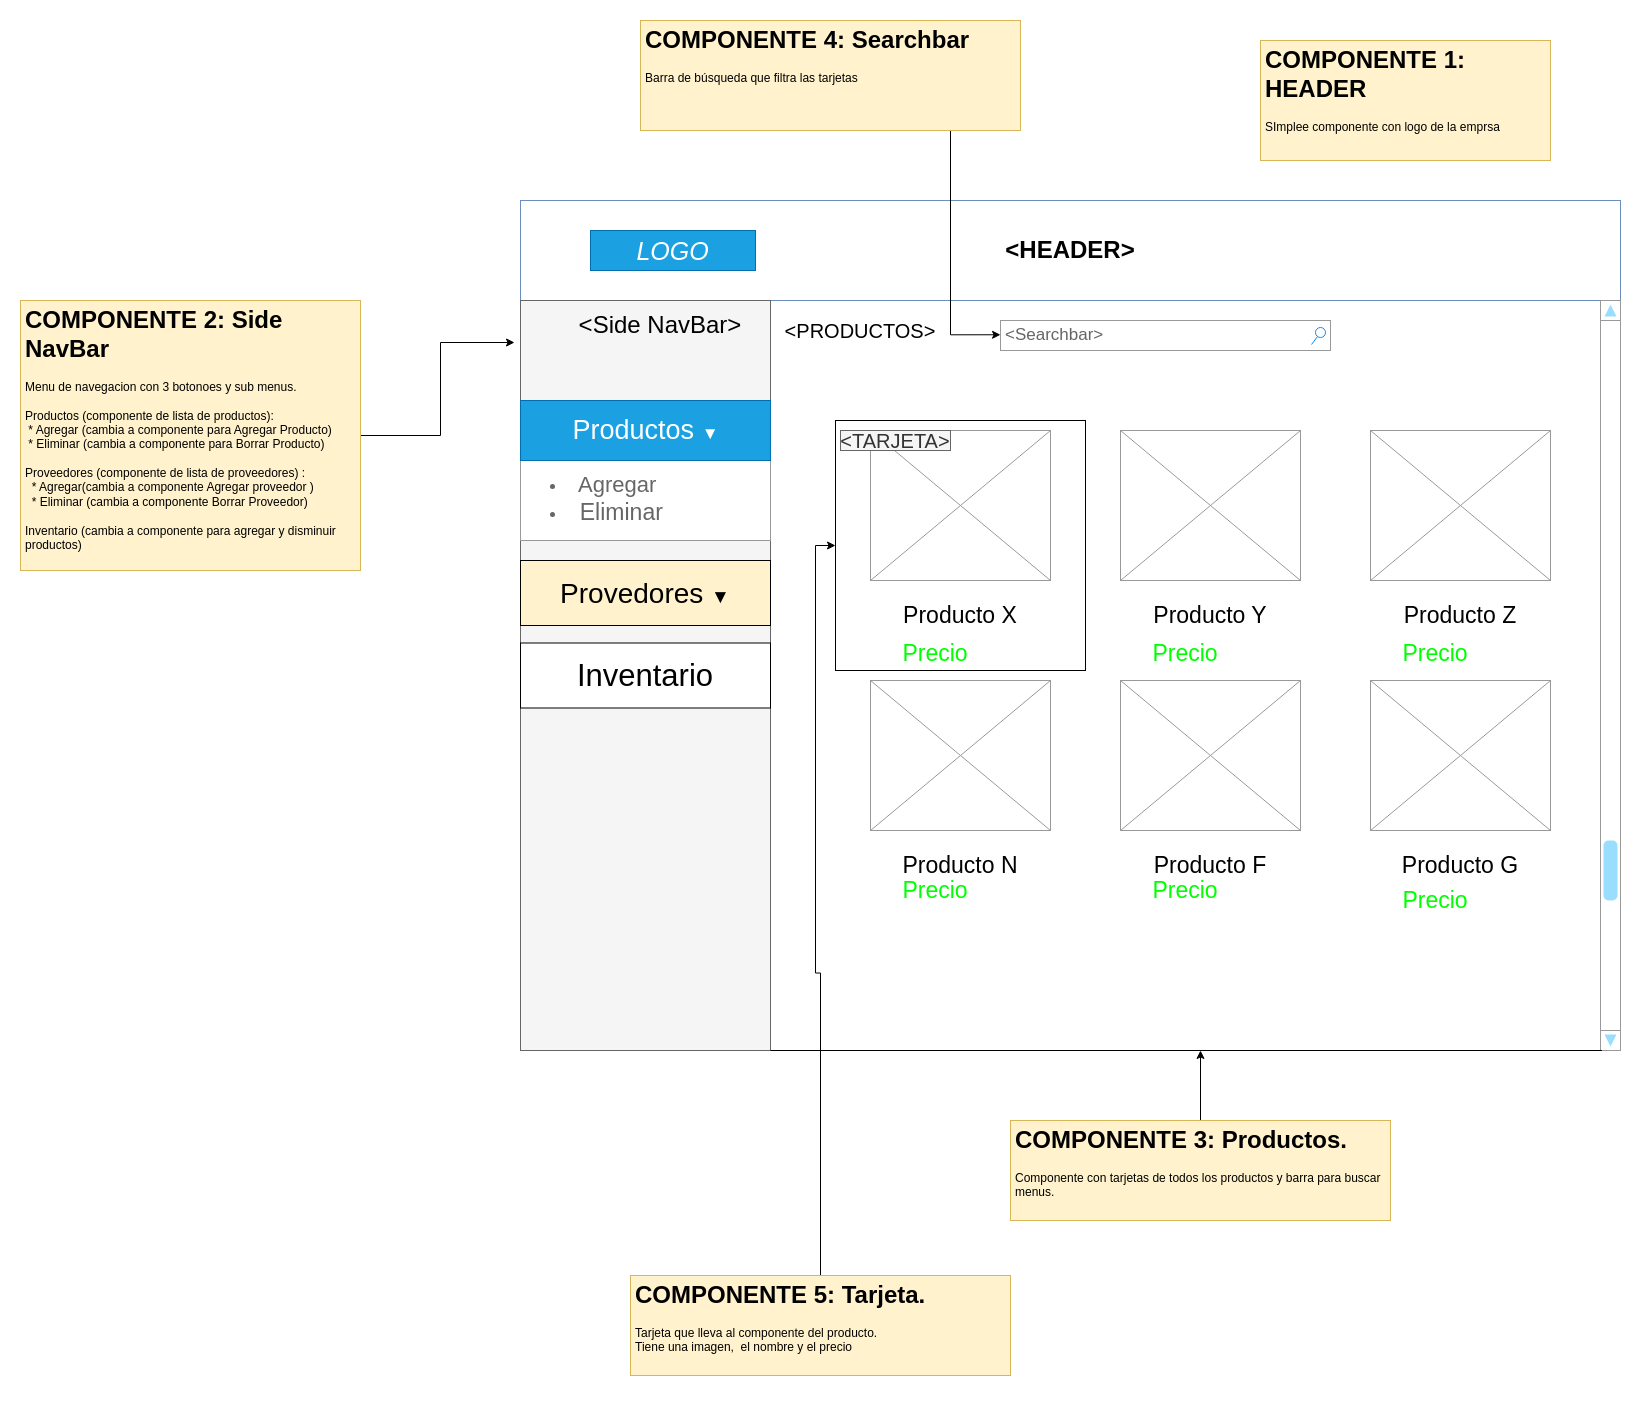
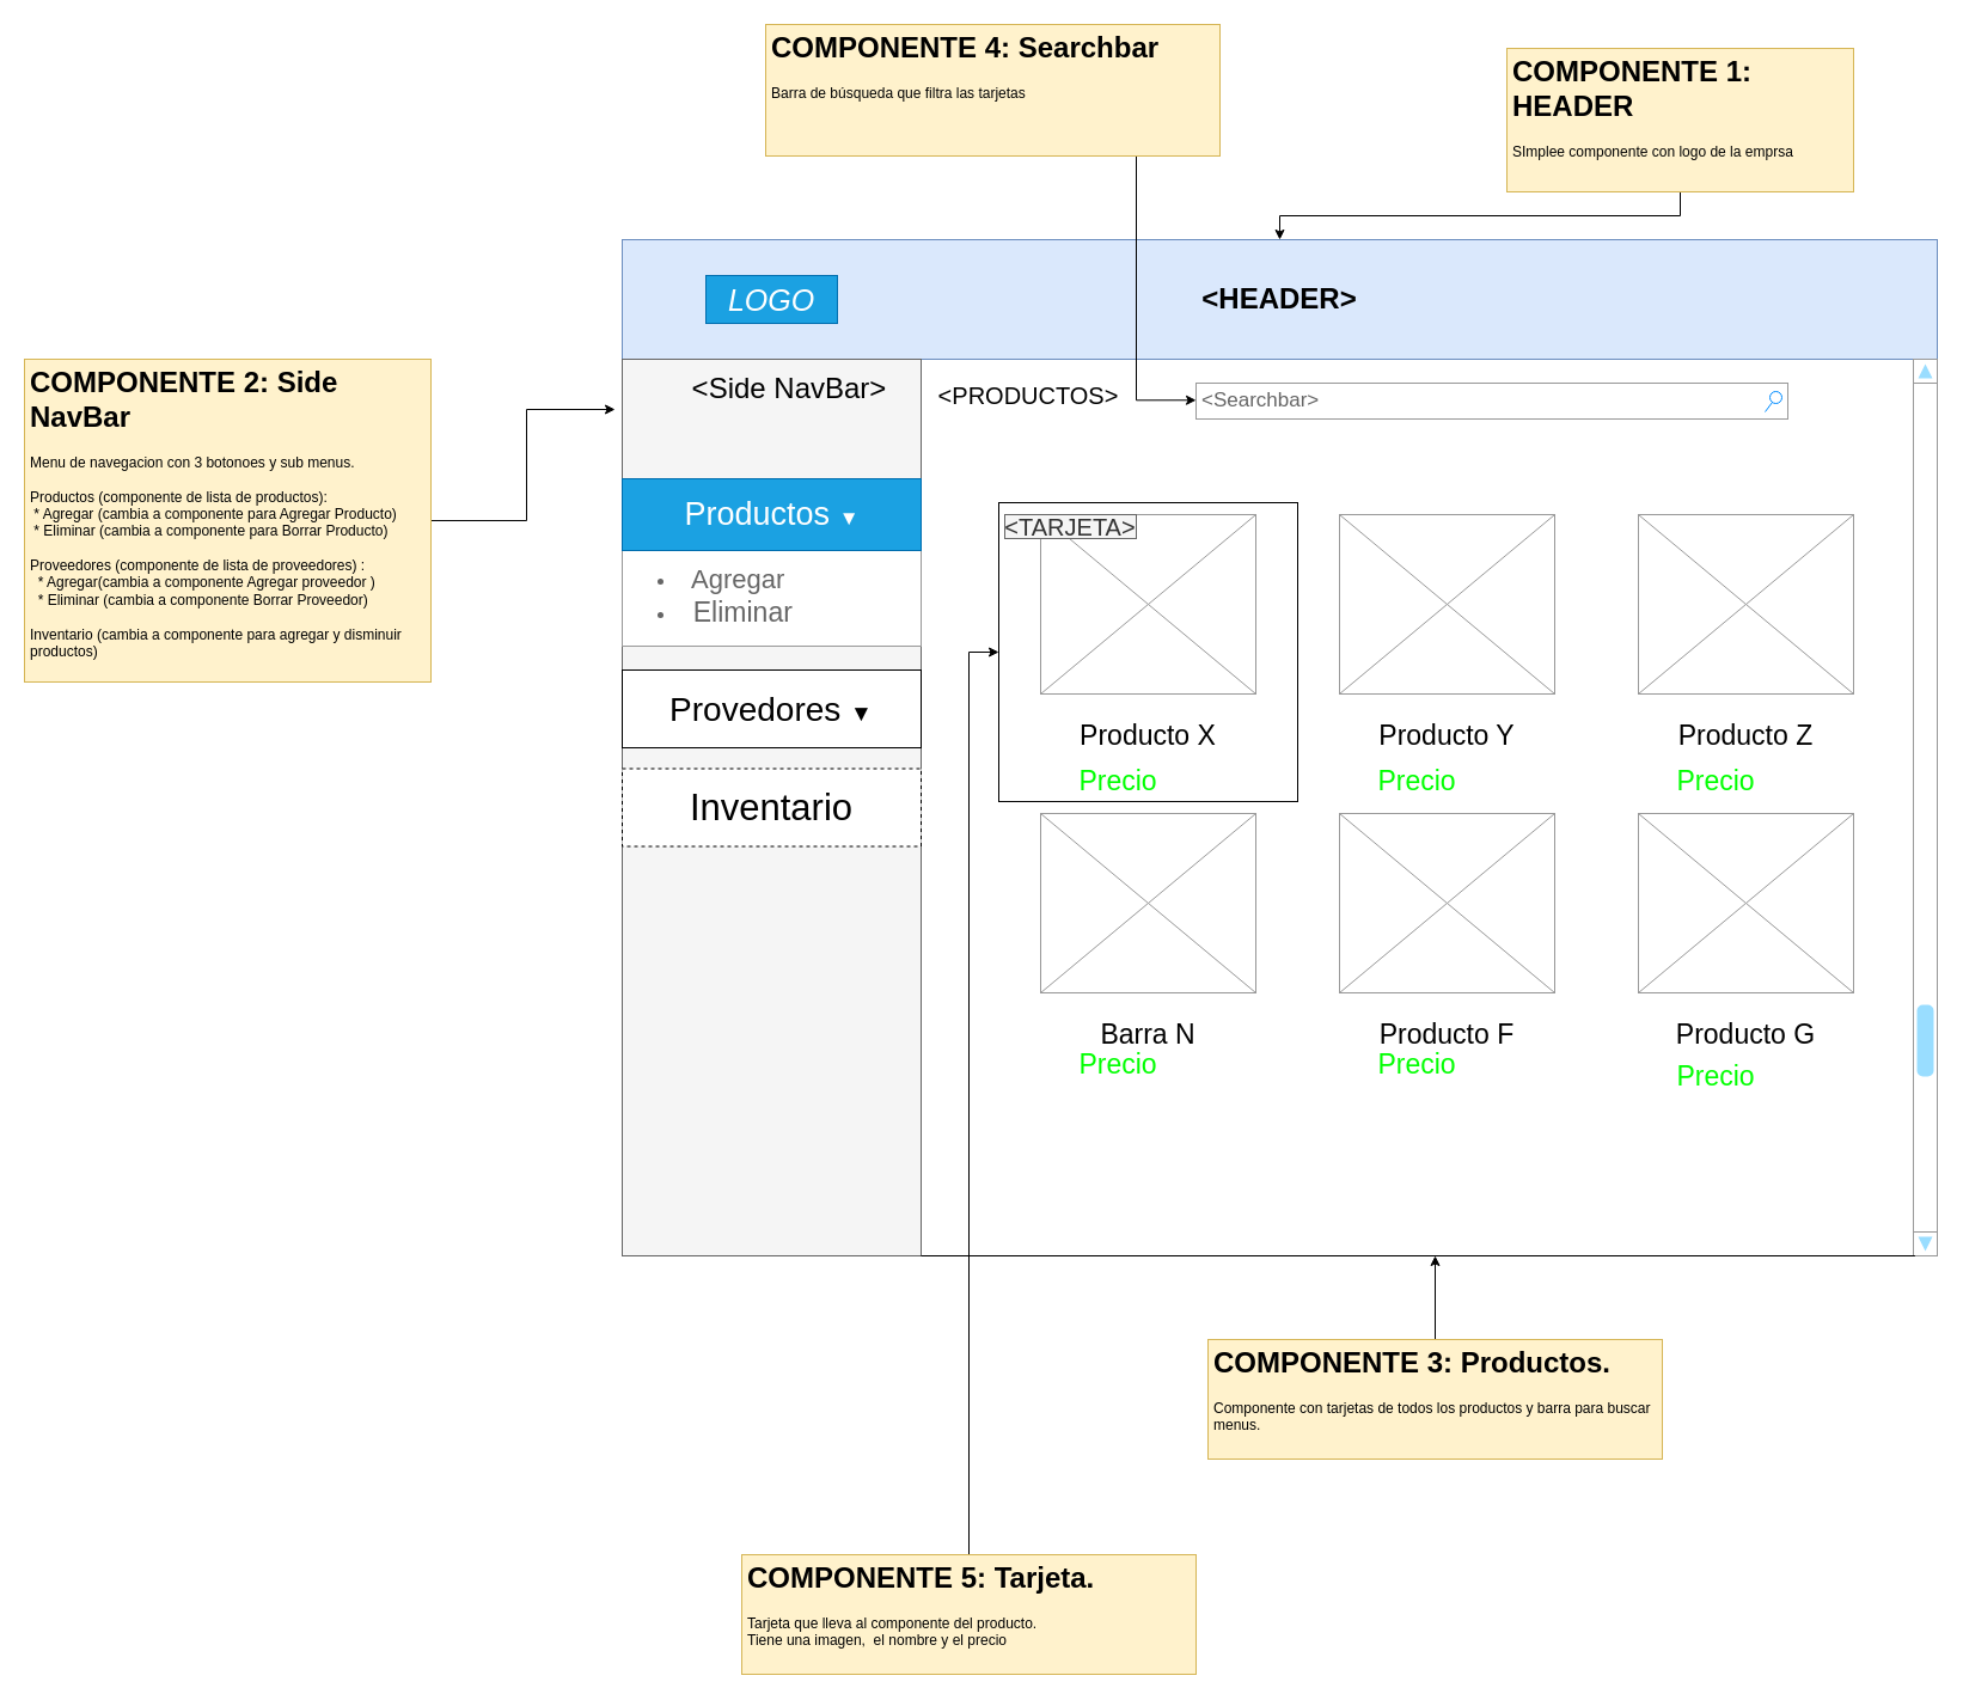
+ <mxCell id="33" style="edgeStyle=orthogonalEdgeStyle;rounded=0;orthogonalLoop=1;jettySize=auto;html=1;" edge="1" parent="1" source="34" target="3"><mxGeometry relative="1" as="geometry" /></mxCell>
- <mxCell id="6" value="&lt;i&gt;&lt;font style=&quot;font-size: 25px&quot;&gt;LOGO&lt;/font&gt;&lt;/i&gt;" style="text;html=1;strokeColor=#006EAF;fillColor=#1ba1e2;align=center;verticalAlign=middle;whiteSpace=wrap;rounded=0;fontColor=#ffffff;" vertex="1" parent="1"><mxGeometry x="590" y="230" width="165" height="40" as="geometry" /></mxCell>
+ <mxCell id="6" value="&lt;i&gt;&lt;font style=&quot;font-size: 25px&quot;&gt;LOGO&lt;/font&gt;&lt;/i&gt;" style="text;html=1;strokeColor=#006EAF;fillColor=#1ba1e2;align=center;verticalAlign=middle;whiteSpace=wrap;rounded=0;fontColor=#ffffff;" vertex="1" parent="1"><mxGeometry x="590" y="230" width="110" height="40" as="geometry" /></mxCell>
- <mxCell id="3" value="&lt;h1&gt;&amp;lt;HEADER&amp;gt;&lt;br&gt;&lt;/h1&gt;" style="rounded=0;whiteSpace=wrap;html=1;fillColor=#ffffff;strokeColor=#6c8ebf;" vertex="1" parent="1"><mxGeometry width="1100" height="100" as="geometry" x="520" y="200" /></mxCell>
+ <mxCell id="3" value="&lt;h1&gt;&amp;lt;HEADER&amp;gt;&lt;br&gt;&lt;/h1&gt;" style="rounded=0;whiteSpace=wrap;html=1;fillColor=#dae8fc;strokeColor=#6c8ebf;" vertex="1" parent="1"><mxGeometry width="1100" height="100" as="geometry" x="520" y="200" /></mxCell>
- <mxCell id="11" value="&amp;lt;Searchbar&amp;gt;" style="strokeWidth=1;shadow=0;dashed=0;align=center;html=1;shape=mxgraph.mockup.forms.searchBox;strokeColor=#999999;mainText=;strokeColor2=#008cff;fontColor=#666666;fontSize=17;align=left;spacingLeft=3;" vertex="1" parent="1"><mxGeometry x="1000" y="320" width="330" height="30" as="geometry" /></mxCell>
+ <mxCell id="11" value="&amp;lt;Searchbar&amp;gt;" style="strokeWidth=1;shadow=0;dashed=0;align=center;html=1;shape=mxgraph.mockup.forms.searchBox;strokeColor=#999999;mainText=;strokeColor2=#008cff;fontColor=#666666;fontSize=17;align=left;spacingLeft=3;" vertex="1" parent="1"><mxGeometry x="1000" y="320" width="495" height="30" as="geometry" /></mxCell>
- <mxCell id="25" value="&lt;font style=&quot;font-size: 28px&quot;&gt;Provedores &lt;/font&gt;&lt;font style=&quot;font-size: 19px&quot;&gt;▼&lt;/font&gt;" style="rounded=0;whiteSpace=wrap;html=1;fillColor=#fff2cc;" vertex="1" parent="1"><mxGeometry y="560" width="250" height="65" as="geometry" x="520" /></mxCell>
+ <mxCell id="25" value="&lt;font style=&quot;font-size: 28px&quot;&gt;Provedores &lt;/font&gt;&lt;font style=&quot;font-size: 19px&quot;&gt;▼&lt;/font&gt;" style="rounded=0;whiteSpace=wrap;html=1;" vertex="1" parent="1"><mxGeometry y="560" width="250" height="65" as="geometry" x="520" /></mxCell>
- <mxCell id="26" value="&lt;font style=&quot;font-size: 31px&quot;&gt;Inventario&lt;/font&gt;" style="rounded=0;whiteSpace=wrap;html=1;" vertex="1" parent="1"><mxGeometry y="642.5" width="250" height="65" as="geometry" x="520" /></mxCell>
+ <mxCell id="26" value="&lt;font style=&quot;font-size: 31px&quot;&gt;Inventario&lt;/font&gt;" style="rounded=0;whiteSpace=wrap;html=1;dashed=1;" vertex="1" parent="1"><mxGeometry y="642.5" width="250" height="65" as="geometry" x="520" /></mxCell>
- <mxCell id="19" value="&lt;font style=&quot;font-size: 23px&quot;&gt;Producto N&lt;/font&gt;" style="text;html=1;strokeColor=none;fillColor=none;align=center;verticalAlign=middle;whiteSpace=wrap;rounded=0;" vertex="1" parent="1"><mxGeometry x="890" y="855" width="140" height="20" as="geometry" /></mxCell>
+ <mxCell id="19" value="&lt;font style=&quot;font-size: 23px&quot;&gt;Barra N&lt;/font&gt;" style="text;html=1;strokeColor=none;fillColor=none;align=center;verticalAlign=middle;whiteSpace=wrap;rounded=0;" vertex="1" parent="1"><mxGeometry x="890" y="855" width="140" height="20" as="geometry" /></mxCell>
- <mxCell id="43" value="&lt;h1&gt;COMPONENTE 5: Tarjeta.&lt;/h1&gt;&lt;div&gt;Tarjeta que lleva al componente del producto.&lt;/div&gt;&lt;div&gt;Tiene una imagen,&amp;nbsp; el nombre y el precio&lt;br&gt;&lt;/div&gt;&lt;div&gt;&amp;nbsp;&lt;br&gt;&lt;/div&gt;&lt;div&gt;&lt;br&gt;&lt;/div&gt;&lt;div&gt;&lt;br&gt;&lt;/div&gt;&lt;div&gt;&lt;br&gt;&lt;/div&gt;&lt;div&gt;&amp;nbsp; &lt;br&gt;&lt;/div&gt;&lt;div&gt;&lt;br&gt;&lt;/div&gt;&lt;div&gt;&lt;br&gt;&lt;/div&gt;." style="text;html=1;strokeColor=#d6b656;fillColor=#fff2cc;spacing=5;spacingTop=-20;whiteSpace=wrap;overflow=hidden;rounded=0;" vertex="1" parent="1"><mxGeometry x="630" y="1275" width="380" height="100" as="geometry" /></mxCell>
+ <mxCell id="43" value="&lt;h1&gt;COMPONENTE 5: Tarjeta.&lt;/h1&gt;&lt;div&gt;Tarjeta que lleva al componente del producto.&lt;/div&gt;&lt;div&gt;Tiene una imagen,&amp;nbsp; el nombre y el precio&lt;br&gt;&lt;/div&gt;&lt;div&gt;&amp;nbsp;&lt;br&gt;&lt;/div&gt;&lt;div&gt;&lt;br&gt;&lt;/div&gt;&lt;div&gt;&lt;br&gt;&lt;/div&gt;&lt;div&gt;&lt;br&gt;&lt;/div&gt;&lt;div&gt;&amp;nbsp; &lt;br&gt;&lt;/div&gt;&lt;div&gt;&lt;br&gt;&lt;/div&gt;&lt;div&gt;&lt;br&gt;&lt;/div&gt;." style="text;html=1;strokeColor=#d6b656;fillColor=#fff2cc;spacing=5;spacingTop=-20;whiteSpace=wrap;overflow=hidden;rounded=0;" vertex="1" parent="1"><mxGeometry x="620" y="1300" width="380" height="100" as="geometry" /></mxCell>
